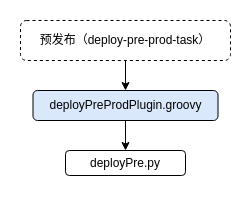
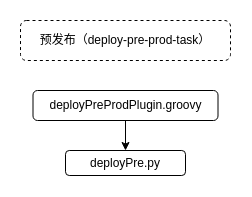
- <mxCell id="2" value="" style="edgeStyle=orthogonalEdgeStyle;rounded=0;orthogonalLoop=1;jettySize=auto;html=1;" edge="1" parent="1" source="3" target="5"><mxGeometry relative="1" as="geometry" /></mxCell>
- <mxCell id="5" value="deployPreProdPlugin.groovy" style="whiteSpace=wrap;html=1;rounded=1;shadow=0;strokeWidth=1;glass=0;fillColor=#dae8fc;" vertex="1" parent="1"><mxGeometry x="32.5" y="90" width="185" height="30" as="geometry" /></mxCell>
+ <mxCell id="5" value="deployPreProdPlugin.groovy" style="whiteSpace=wrap;html=1;rounded=1;shadow=0;strokeWidth=1;glass=0;" vertex="1" parent="1"><mxGeometry x="32.5" y="90" width="185" height="30" as="geometry" /></mxCell>
